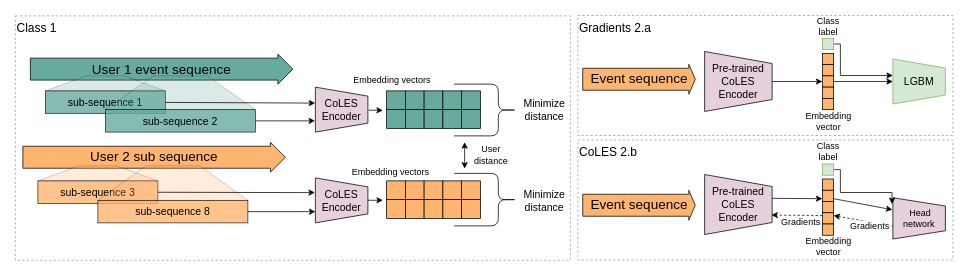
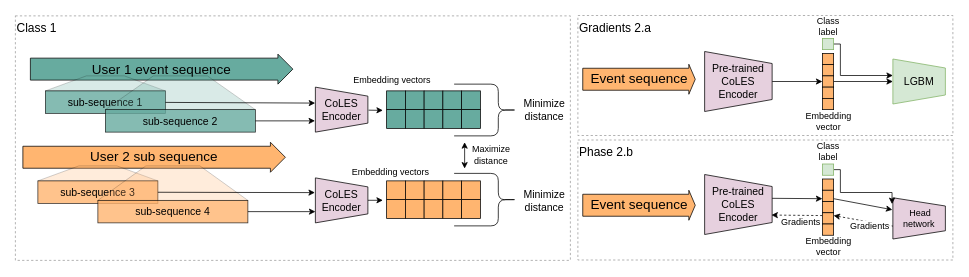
- <mxCell id="3" value="CoLES 2.b" style="rounded=0;whiteSpace=wrap;html=1;fillColor=none;fontSize=16;align=left;verticalAlign=top;dashed=1;strokeColor=#999999;" vertex="1" parent="1"><mxGeometry x="770" y="186" width="500" height="160" as="geometry" /></mxCell>
+ <mxCell id="3" value="Phase 2.b" style="rounded=0;whiteSpace=wrap;html=1;fillColor=none;fontSize=16;align=left;verticalAlign=top;dashed=1;strokeColor=#999999;" vertex="1" parent="1"><mxGeometry x="770" y="186" width="500" height="160" as="geometry" /></mxCell>
- <mxCell id="45" value="User&lt;br&gt;distance" style="text;html=1;align=center;verticalAlign=middle;resizable=0;points=[];autosize=1;" parent="1" vertex="1"><mxGeometry x="619" y="191" width="70" height="30" as="geometry" /></mxCell>
+ <mxCell id="45" value="Maximize&lt;br&gt;distance" style="text;html=1;align=center;verticalAlign=middle;resizable=0;points=[];autosize=1;" parent="1" vertex="1"><mxGeometry x="619" y="191" width="70" height="30" as="geometry" /></mxCell>
- <mxCell id="29" value="&lt;span style=&quot;font-size: 14px ; white-space: normal&quot;&gt;sub-sequence 8&lt;/span&gt;" style="rounded=0;whiteSpace=wrap;html=1;fillColor=#FFB570;opacity=80;" parent="1" vertex="1"><mxGeometry x="130" y="266.5" width="200" height="30" as="geometry" /></mxCell>
+ <mxCell id="29" value="&lt;span style=&quot;font-size: 14px ; white-space: normal&quot;&gt;sub-sequence 4&lt;/span&gt;" style="rounded=0;whiteSpace=wrap;html=1;fillColor=#FFB570;opacity=80;" parent="1" vertex="1"><mxGeometry x="130" y="266.5" width="200" height="30" as="geometry" /></mxCell>
